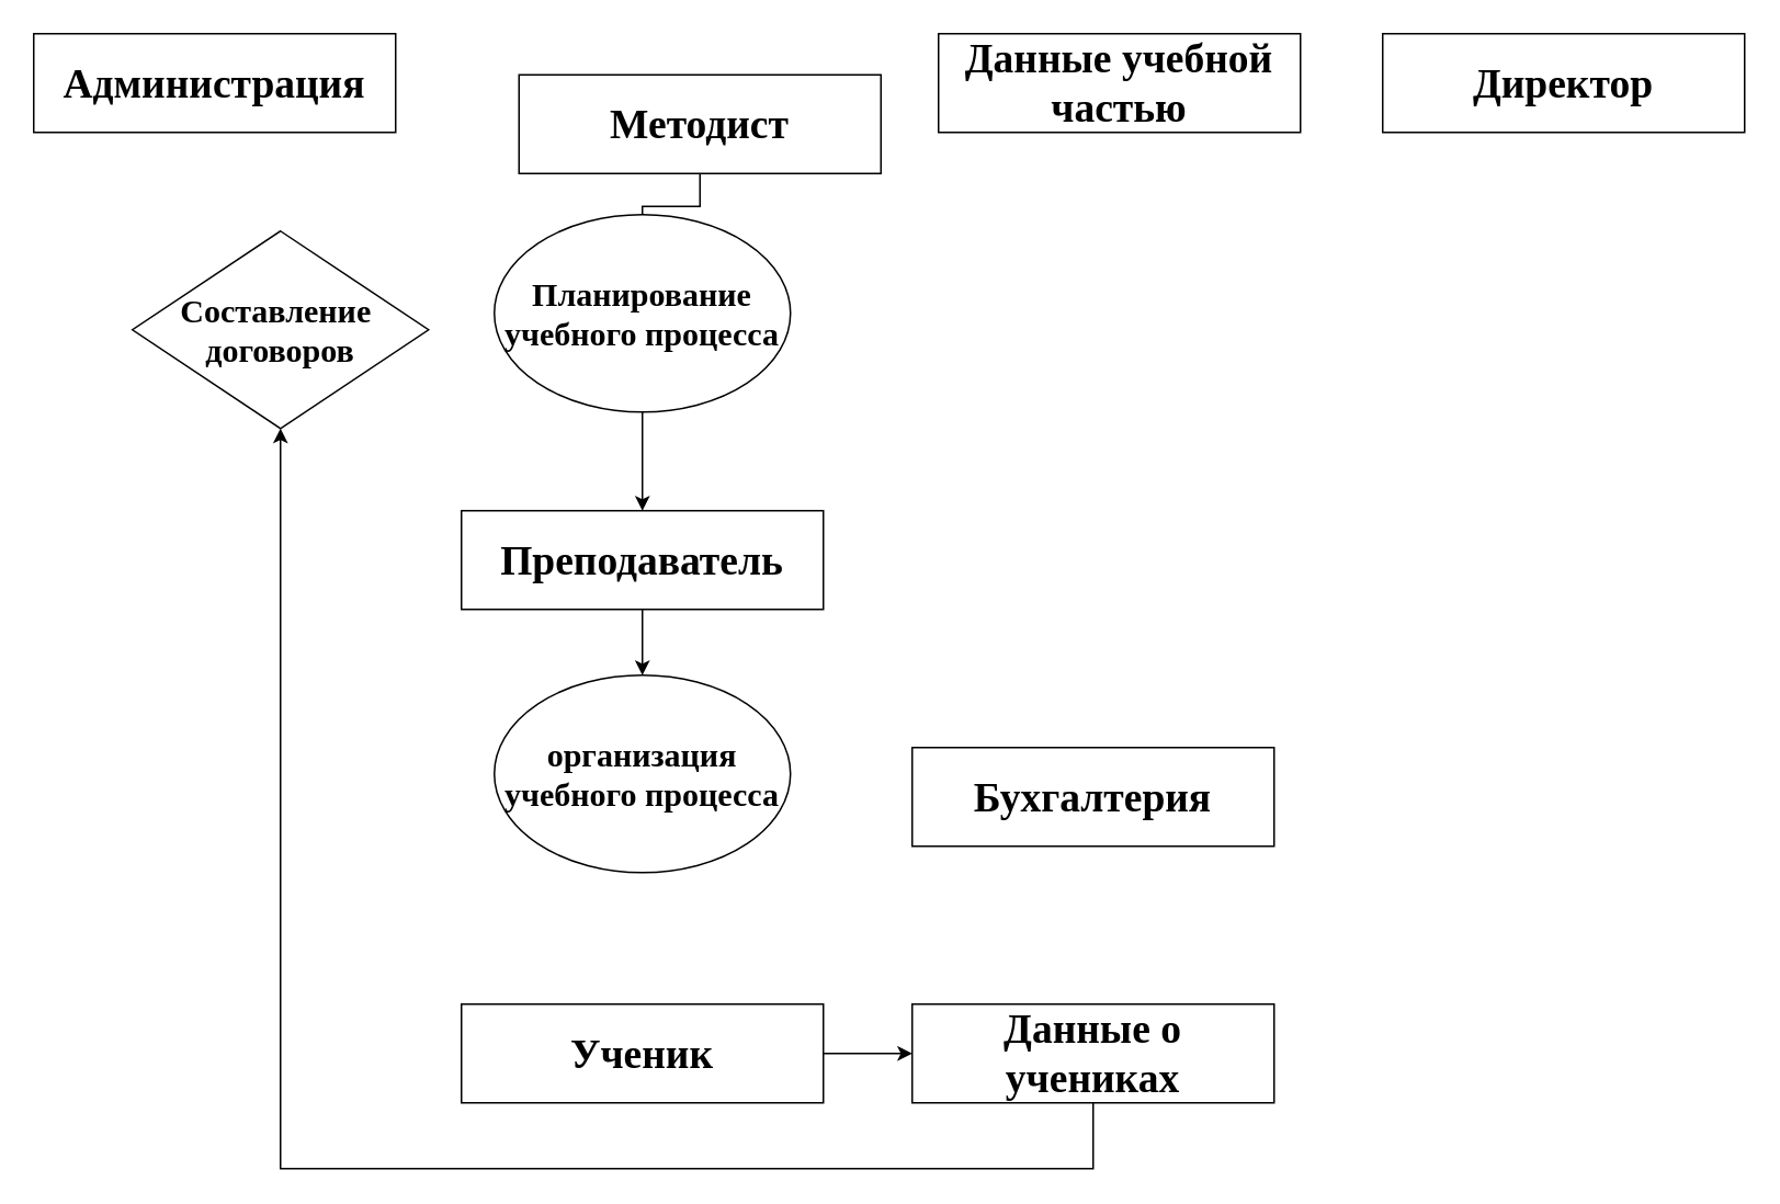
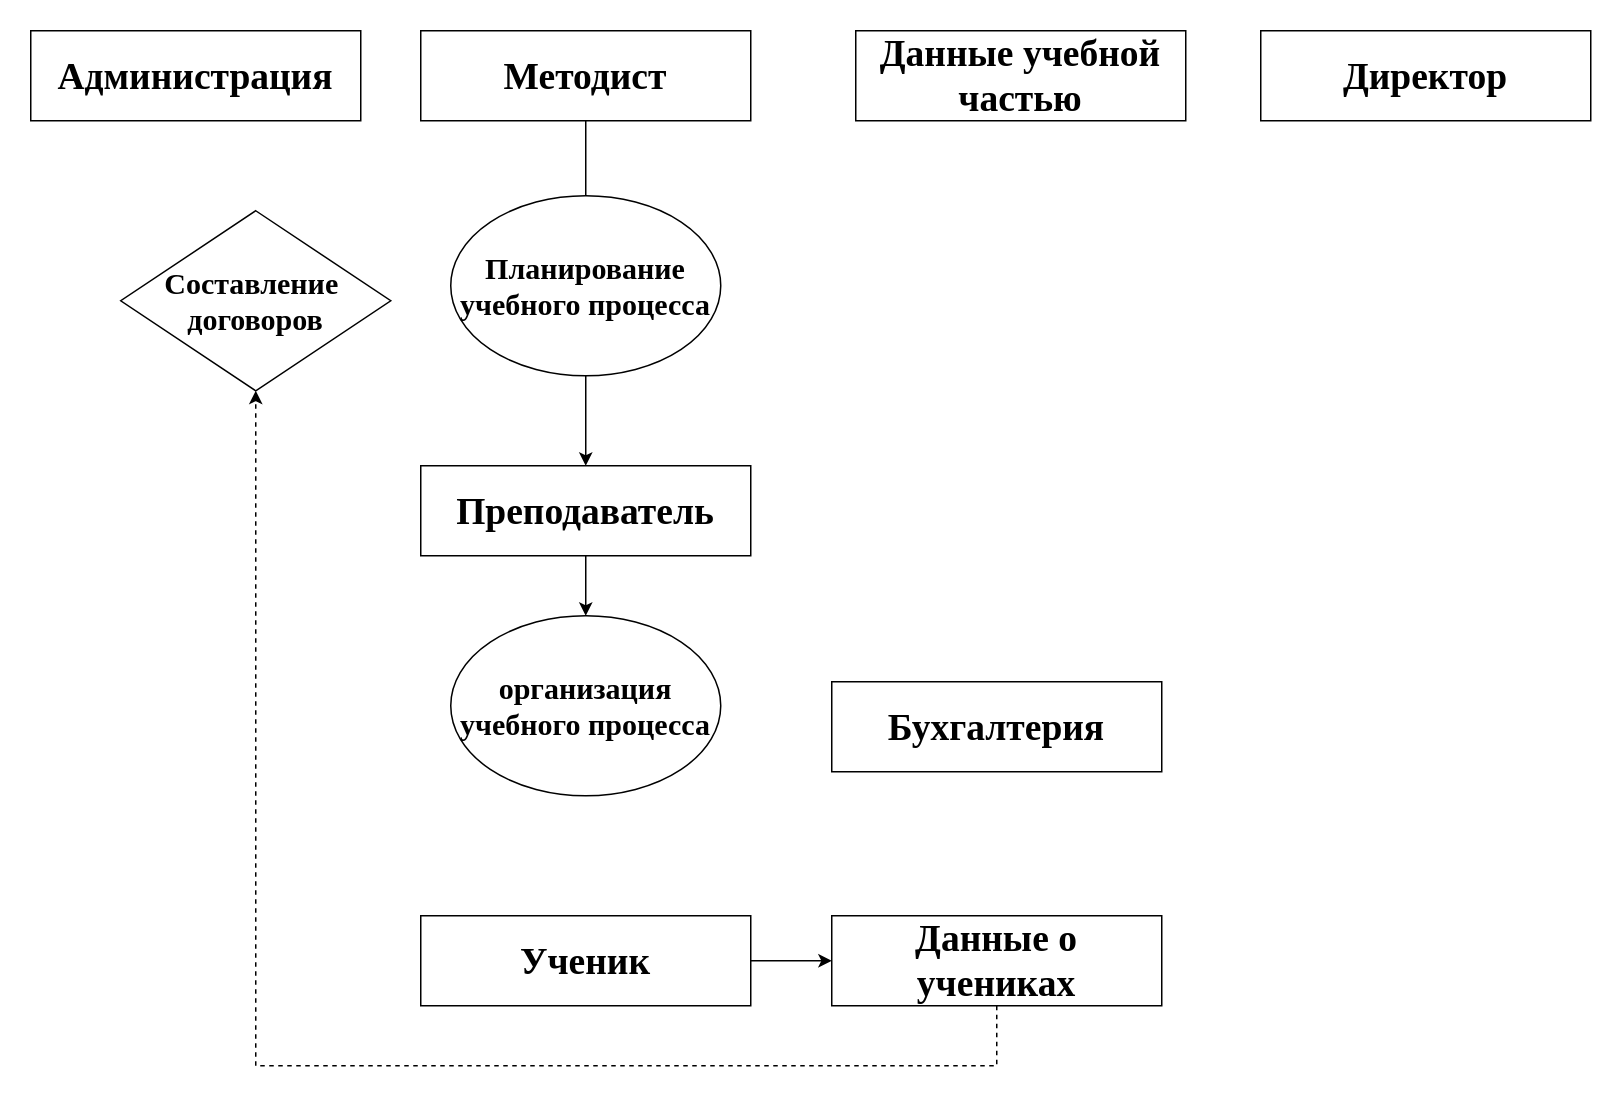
- <mxCell id="4" value="&lt;b&gt;&lt;font face=&quot;Times New Roman&quot; style=&quot;font-size: 25px;&quot;&gt;Методист&lt;/font&gt;&lt;/b&gt;" style="rounded=0;whiteSpace=wrap;html=1;" vertex="1" parent="1"><mxGeometry x="315" y="45" width="220" height="60" as="geometry" /></mxCell>
+ <mxCell id="4" value="&lt;b&gt;&lt;font face=&quot;Times New Roman&quot; style=&quot;font-size: 25px;&quot;&gt;Методист&lt;/font&gt;&lt;/b&gt;" style="rounded=0;whiteSpace=wrap;html=1;" vertex="1" parent="1"><mxGeometry x="280" y="20" width="220" height="60" as="geometry" /></mxCell>
- <mxCell id="15" style="edgeStyle=orthogonalEdgeStyle;rounded=0;orthogonalLoop=1;jettySize=auto;html=1;entryX=0.5;entryY=1;entryDx=0;entryDy=0;" edge="1" parent="1" source="16" target="17"><mxGeometry relative="1" as="geometry"><Array as="points"><mxPoint x="664" y="710" /><mxPoint x="170" y="710" /></Array></mxGeometry></mxCell>
+ <mxCell id="15" style="edgeStyle=orthogonalEdgeStyle;rounded=0;orthogonalLoop=1;jettySize=auto;html=1;entryX=0.5;entryY=1;entryDx=0;entryDy=0;dashed=1;" edge="1" parent="1" source="16" target="17"><mxGeometry relative="1" as="geometry"><Array as="points"><mxPoint x="664" y="710" /><mxPoint x="170" y="710" /></Array></mxGeometry></mxCell>
